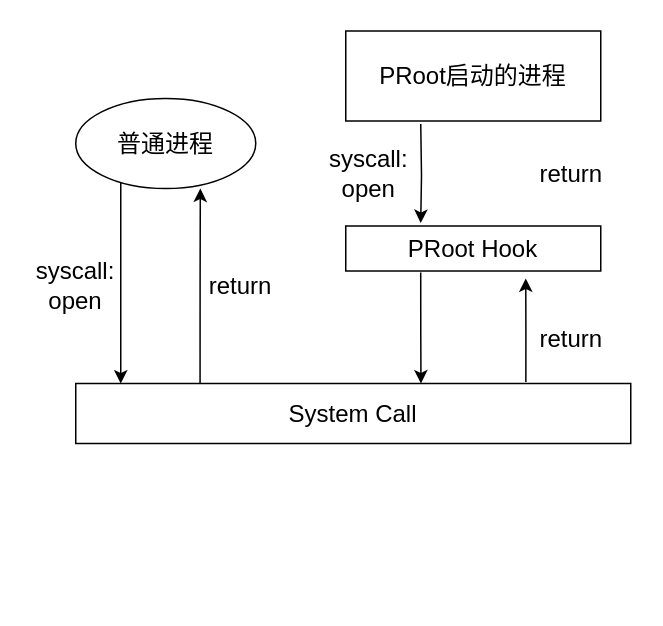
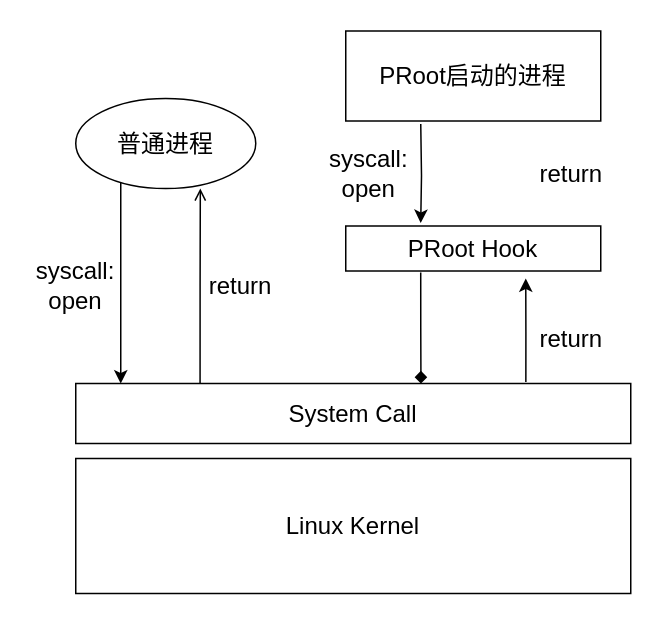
- <mxCell id="3" style="edgeStyle=orthogonalEdgeStyle;rounded=0;orthogonalLoop=1;jettySize=auto;html=1;entryX=0.692;entryY=1;entryDx=0;entryDy=0;entryPerimeter=0;fontSize=16;exitX=0.224;exitY=0;exitDx=0;exitDy=0;exitPerimeter=0;" edge="1" parent="1" source="5" target="7"><mxGeometry relative="1" as="geometry" /></mxCell>
+ <mxCell id="3" style="edgeStyle=orthogonalEdgeStyle;rounded=0;orthogonalLoop=1;jettySize=auto;html=1;entryX=0.692;entryY=1;entryDx=0;entryDy=0;entryPerimeter=0;fontSize=16;exitX=0.224;exitY=0;exitDx=0;exitDy=0;exitPerimeter=0;endArrow=open;" edge="1" parent="1" source="5" target="7"><mxGeometry relative="1" as="geometry" /></mxCell>
- <mxCell id="12" style="edgeStyle=orthogonalEdgeStyle;rounded=0;orthogonalLoop=1;jettySize=auto;html=1;entryX=0.622;entryY=0;entryDx=0;entryDy=0;entryPerimeter=0;fontSize=16;exitX=0.294;exitY=1.033;exitDx=0;exitDy=0;exitPerimeter=0;" edge="1" parent="1" source="13" target="5"><mxGeometry relative="1" as="geometry" /></mxCell>
+ <mxCell id="12" style="edgeStyle=orthogonalEdgeStyle;rounded=0;orthogonalLoop=1;jettySize=auto;html=1;entryX=0.622;entryY=0;entryDx=0;entryDy=0;entryPerimeter=0;fontSize=16;exitX=0.294;exitY=1.033;exitDx=0;exitDy=0;exitPerimeter=0;endArrow=diamond;" edge="1" parent="1" source="13" target="5"><mxGeometry relative="1" as="geometry" /></mxCell>
+ <mxCell id="2" value="Linux Kernel" style="rounded=0;whiteSpace=wrap;html=1;fontSize=16;" vertex="1" parent="1"><mxGeometry x="50" y="305" width="370" height="90" as="geometry" /></mxCell>
